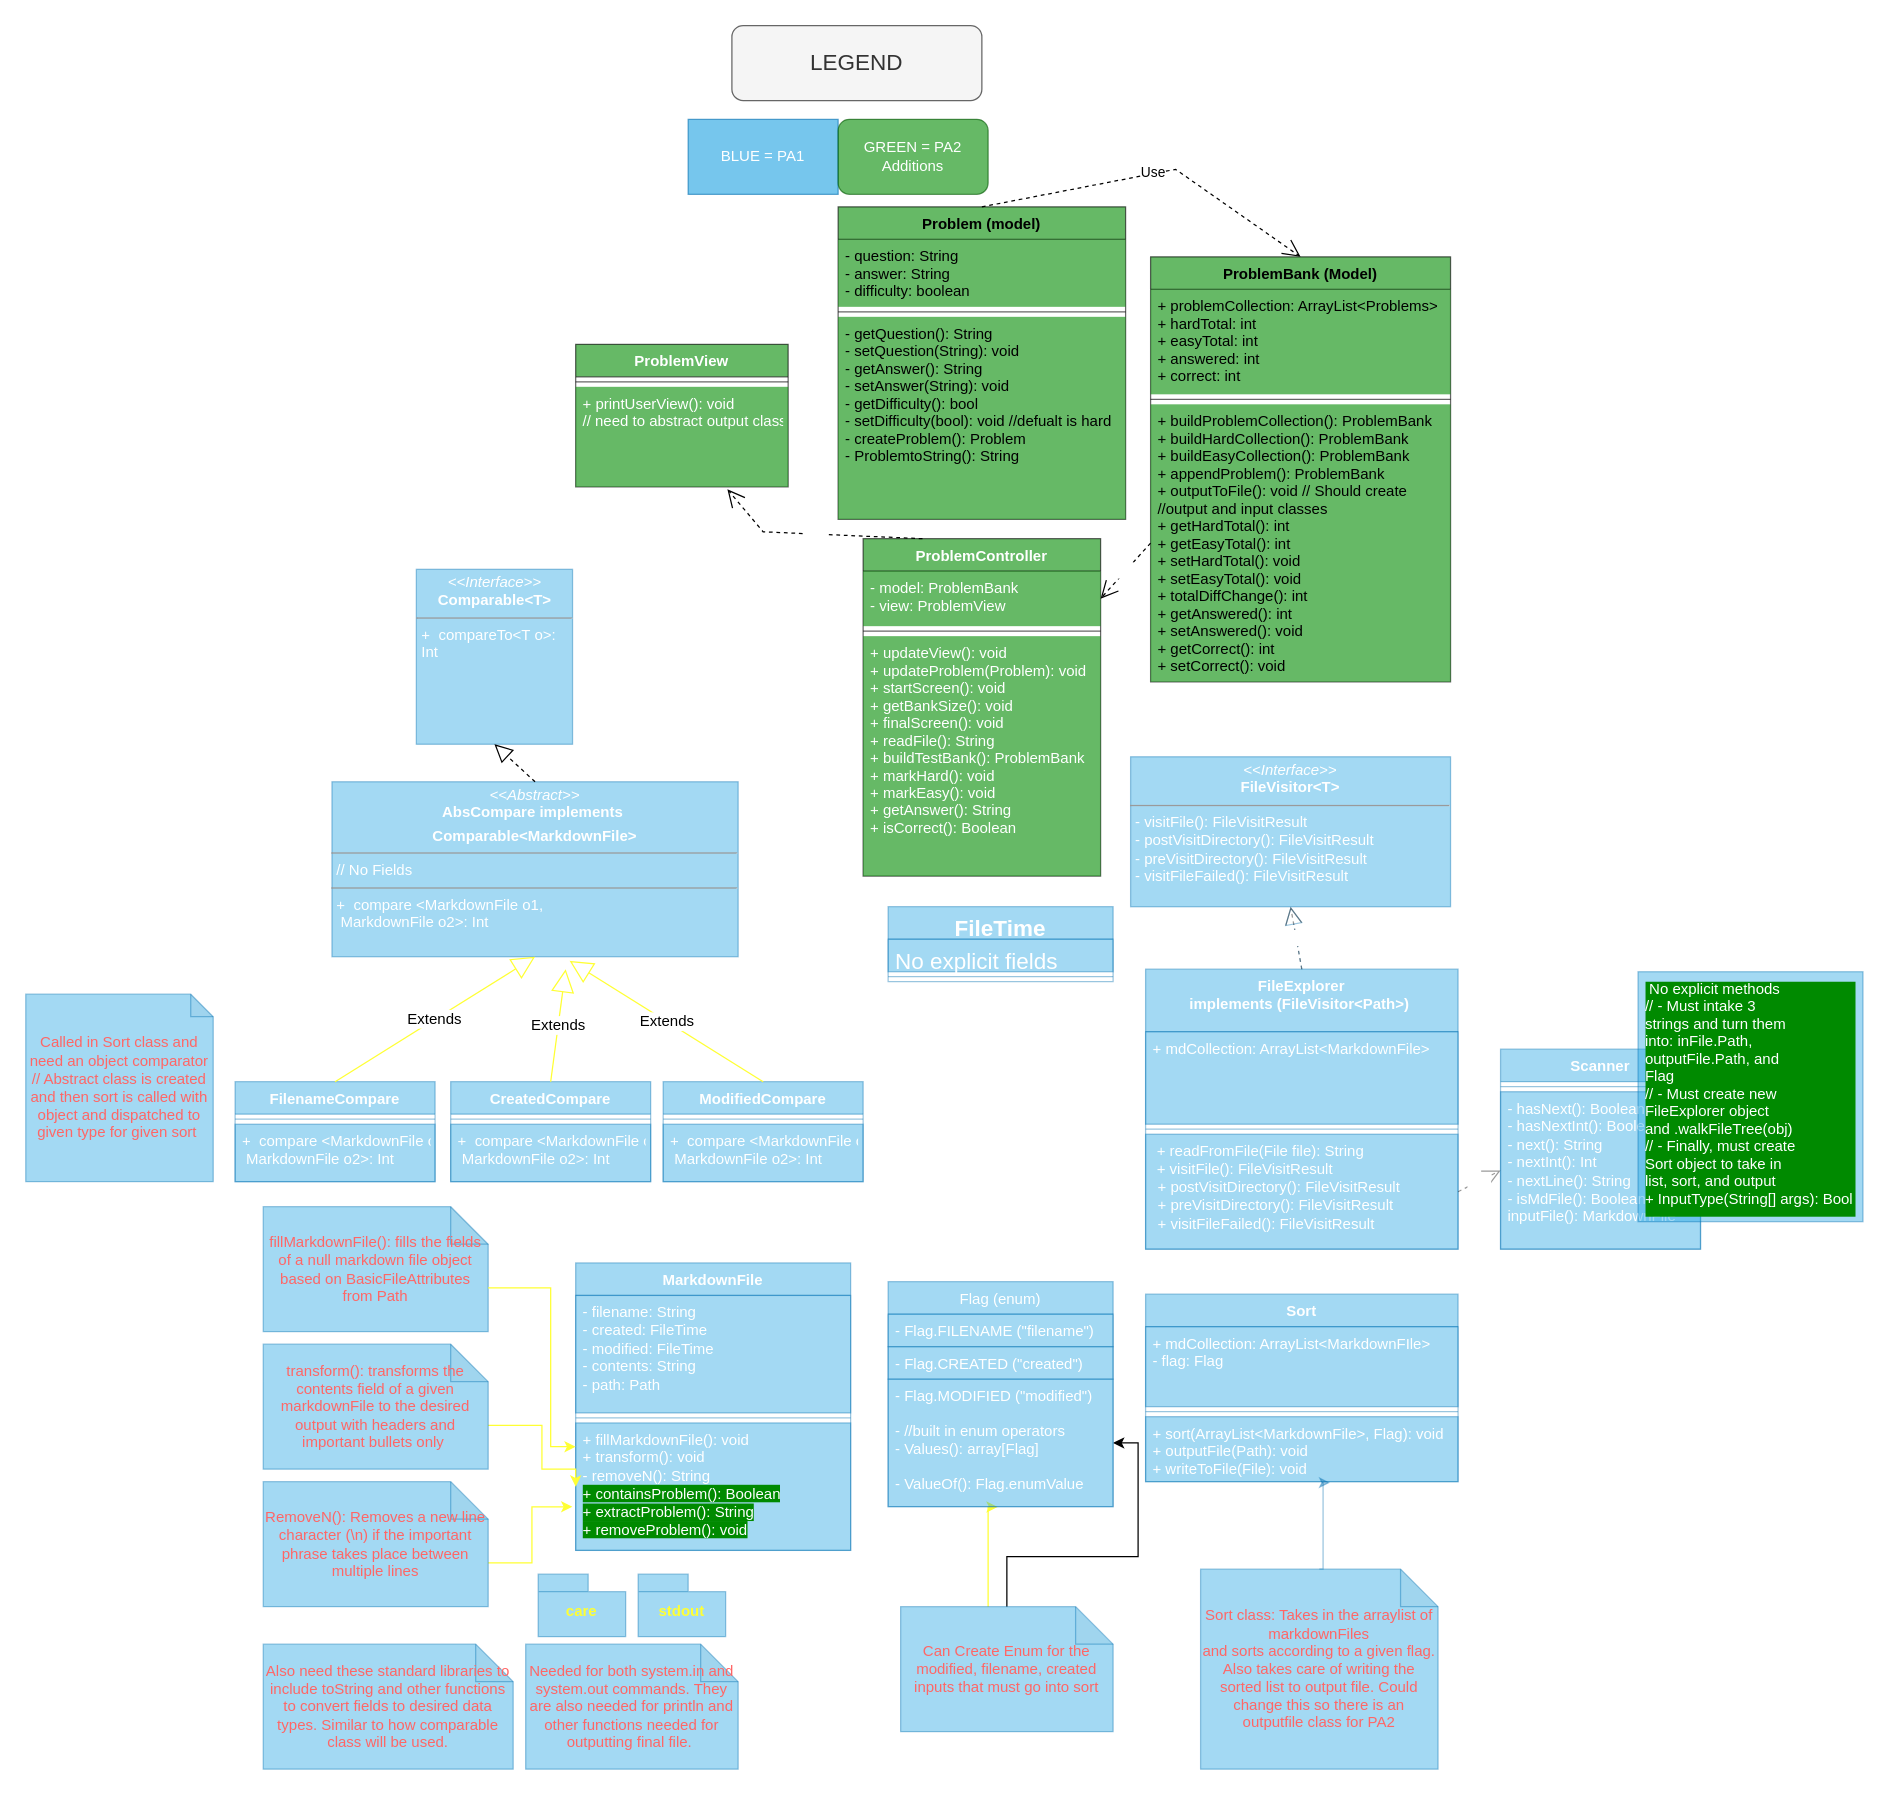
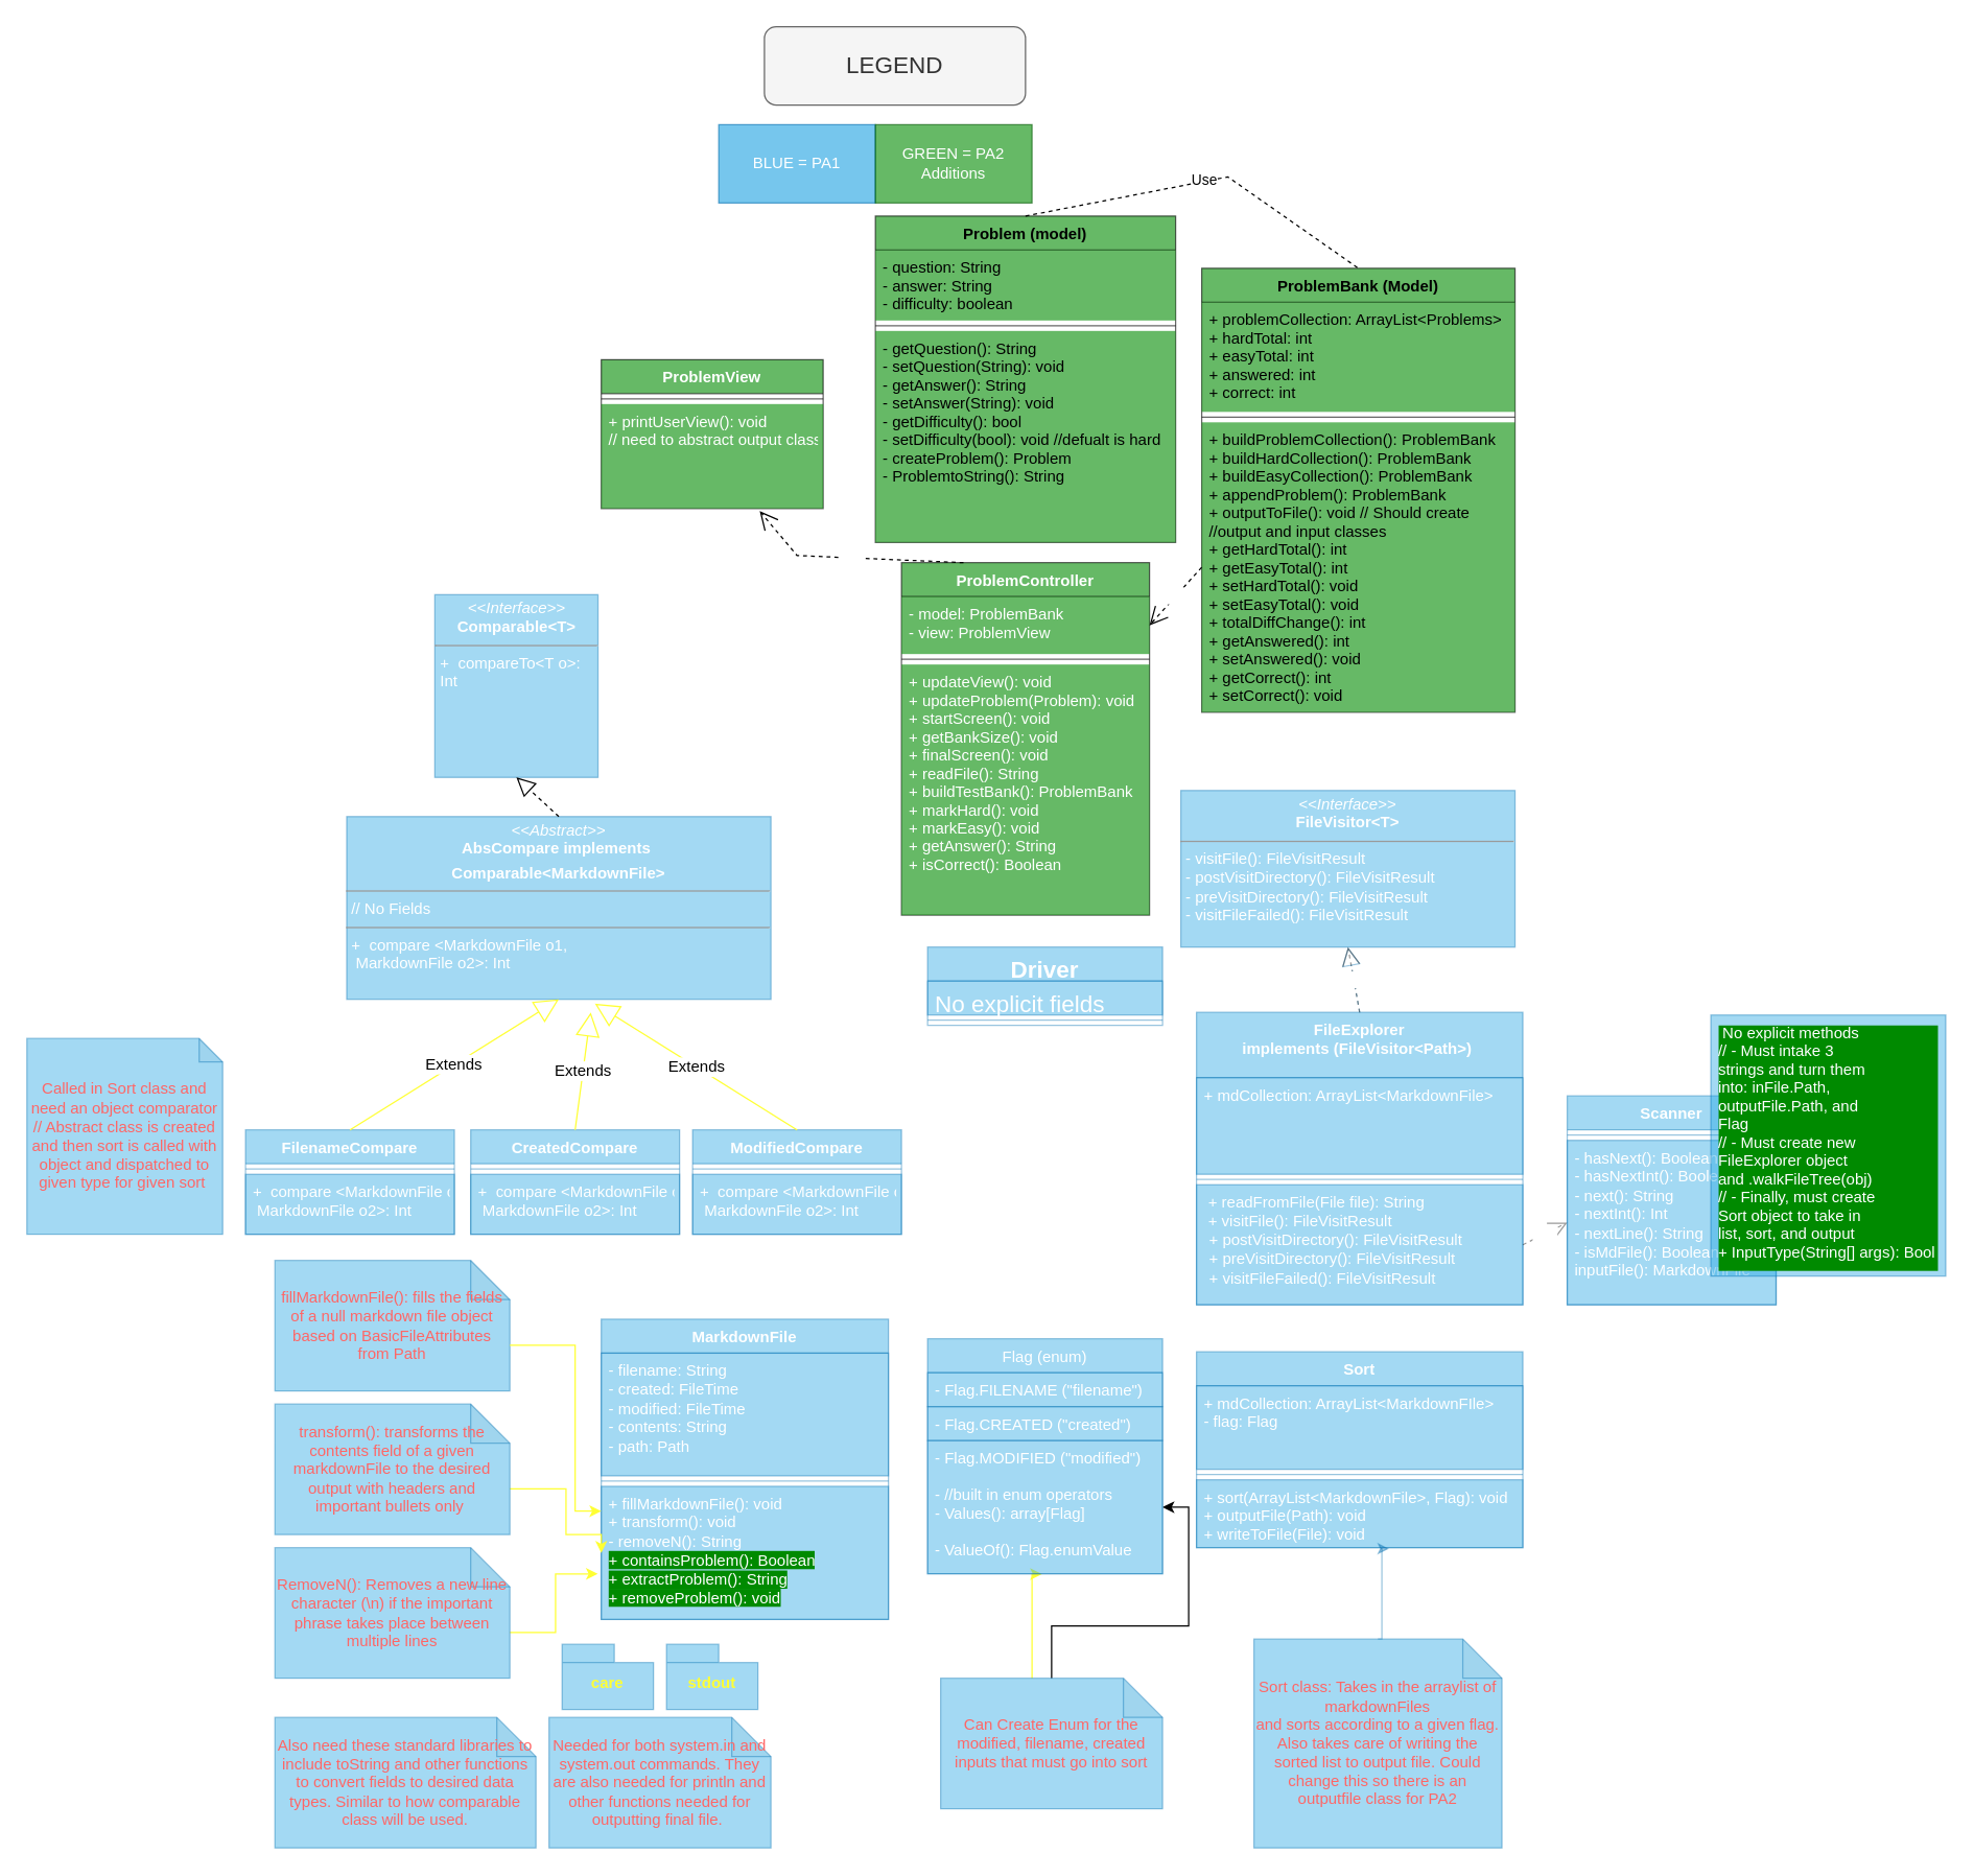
- <mxCell id="41" value="GREEN = PA2&lt;br&gt;Additions" style="whiteSpace=wrap;html=1;opacity=60;fillColor=#008a00;fontColor=#ffffff;strokeColor=#005700;rounded=1;" parent="1" vertex="1"><mxGeometry y="95" width="120" height="60" as="geometry" x="670" /></mxCell>
+ <mxCell id="41" value="GREEN = PA2&lt;br&gt;Additions" style="rounded=0;whiteSpace=wrap;html=1;opacity=60;fillColor=#008a00;fontColor=#ffffff;strokeColor=#005700;" parent="1" vertex="1"><mxGeometry y="95" width="120" height="60" as="geometry" x="670" /></mxCell>
- <mxCell id="70" value="Use" style="endArrow=open;endSize=12;dashed=1;html=1;rounded=0;exitX=0.5;exitY=0;exitDx=0;exitDy=0;entryX=0.5;entryY=0;entryDx=0;entryDy=0;" parent="1" source="62" target="66" edge="1"><mxGeometry width="160" relative="1" as="geometry"><mxPoint x="940" y="295" as="sourcePoint" /><mxPoint x="1045" y="275" as="targetPoint" /><Array as="points"><mxPoint x="940" y="135" /></Array></mxGeometry></mxCell>
+ <mxCell id="70" value="Use" style="endArrow=none;endSize=12;dashed=1;html=1;rounded=0;exitX=0.5;exitY=0;exitDx=0;exitDy=0;entryX=0.5;entryY=0;entryDx=0;entryDy=0;" parent="1" source="62" target="66" edge="1"><mxGeometry width="160" relative="1" as="geometry"><mxPoint x="940" y="295" as="sourcePoint" /><mxPoint x="1045" y="275" as="targetPoint" /><Array as="points"><mxPoint x="940" y="135" /></Array></mxGeometry></mxCell>
- <mxCell id="43" value="FileTime" style="swimlane;fontStyle=1;align=center;verticalAlign=top;childLayout=stackLayout;horizontal=1;startSize=26;horizontalStack=0;resizeParent=1;resizeParentMax=0;resizeLast=0;collapsible=1;marginBottom=0;fontSize=18;fillColor=#1ba1e2;fontColor=#ffffff;strokeColor=#006EAF;opacity=40;" parent="1" vertex="1"><mxGeometry x="710" y="725" width="180" height="60" as="geometry" /></mxCell>
+ <mxCell id="43" value="Driver" style="swimlane;fontStyle=1;align=center;verticalAlign=top;childLayout=stackLayout;horizontal=1;startSize=26;horizontalStack=0;resizeParent=1;resizeParentMax=0;resizeLast=0;collapsible=1;marginBottom=0;fontSize=18;fillColor=#1ba1e2;fontColor=#ffffff;strokeColor=#006EAF;opacity=40;" parent="1" vertex="1"><mxGeometry x="710" y="725" width="180" height="60" as="geometry" /></mxCell>
